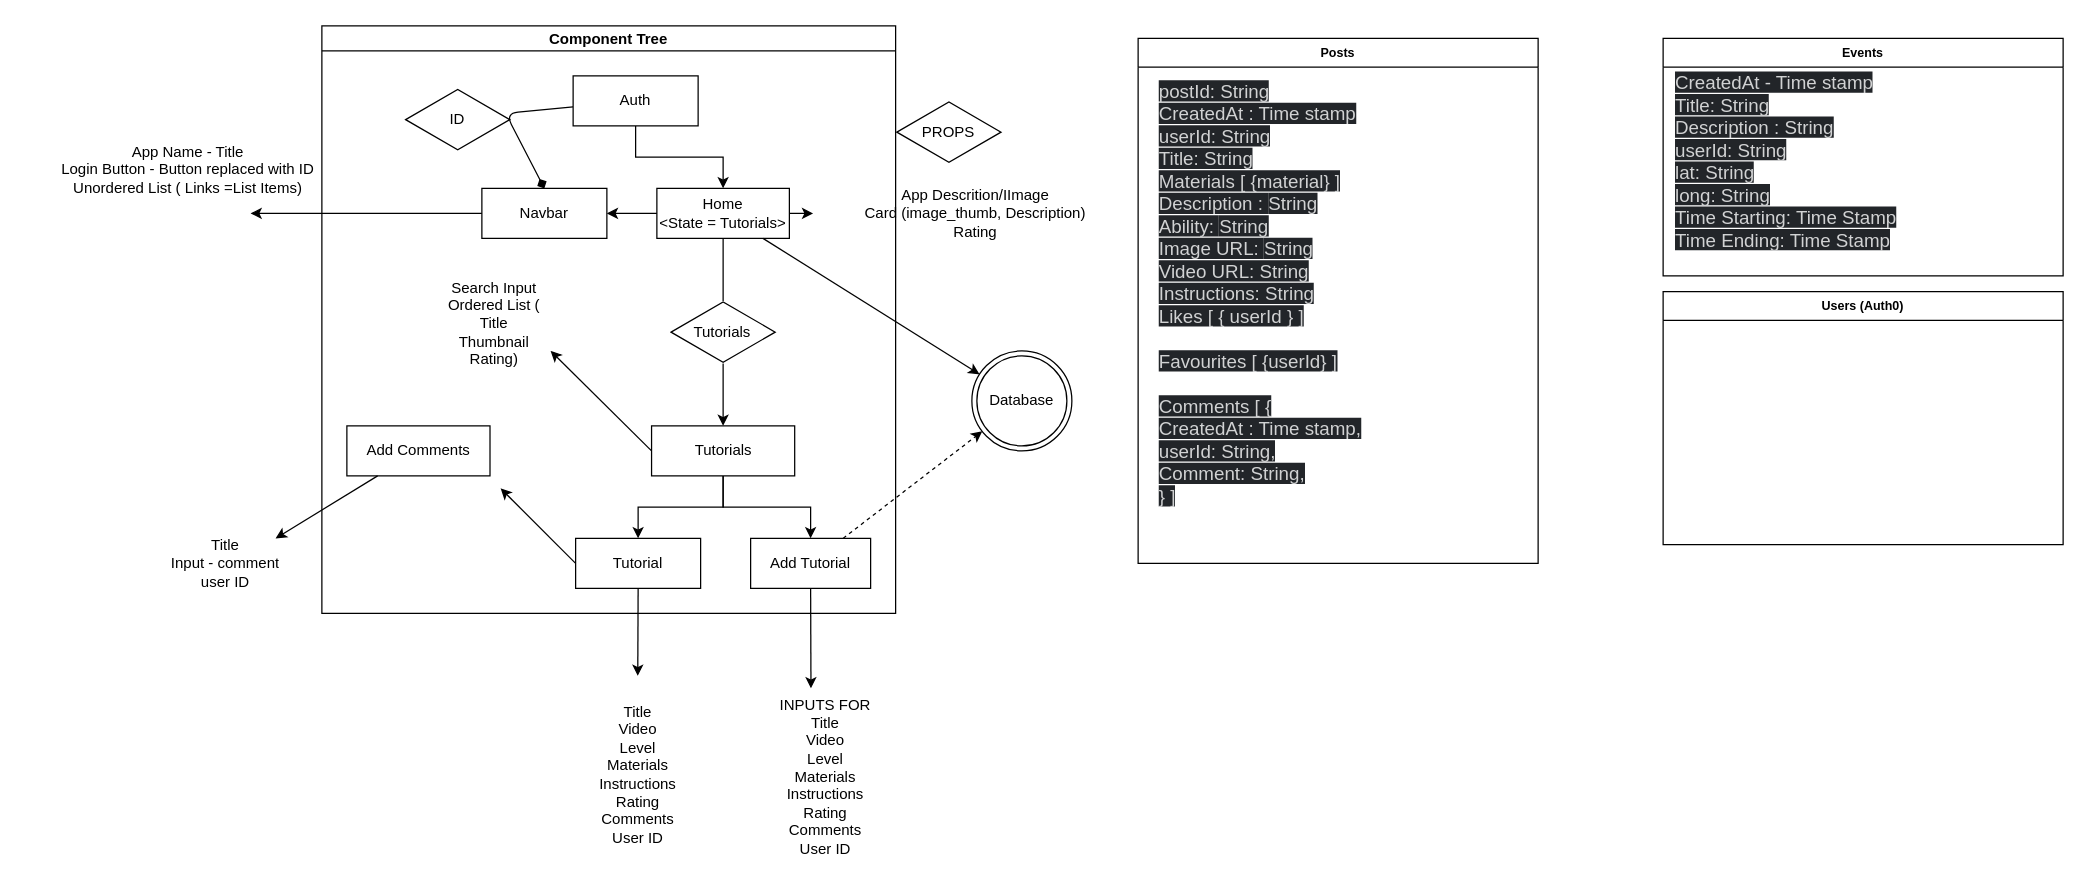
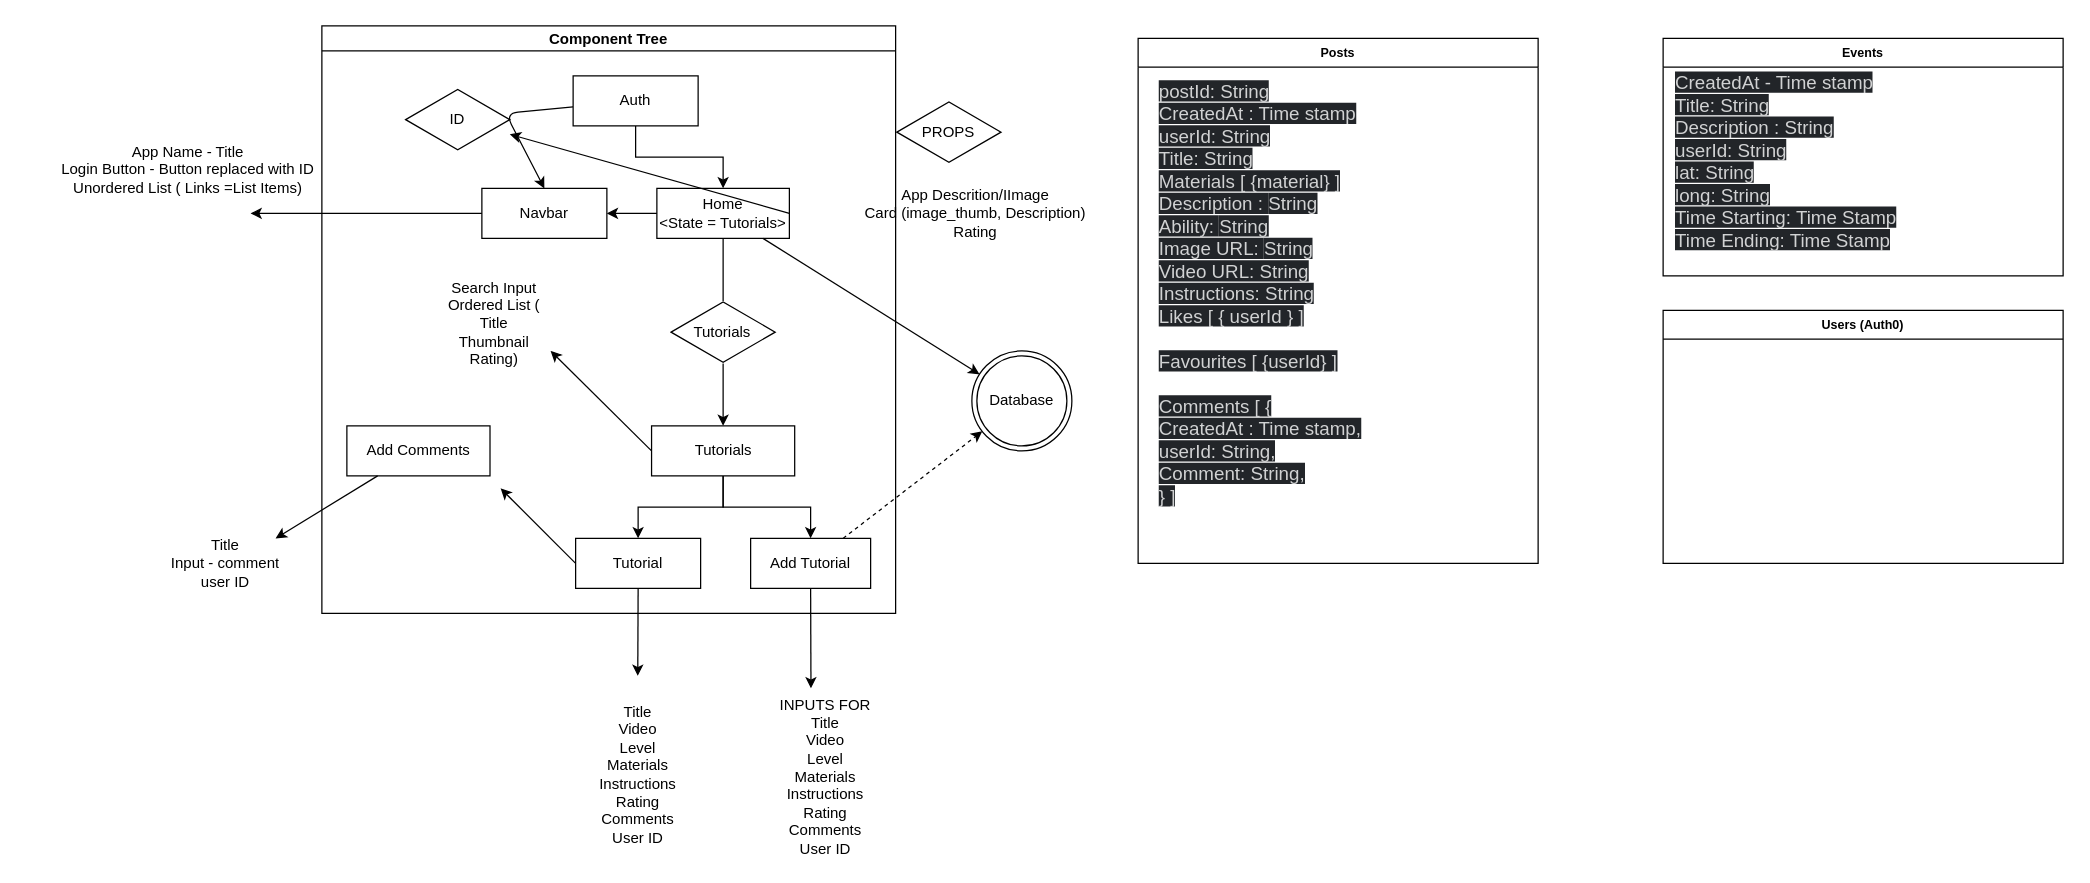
- <mxCell id="3" style="edgeStyle=none;html=1;entryX=0.5;entryY=0;entryDx=0;entryDy=0;endArrow=diamond;" parent="2" source="4" target="8" edge="1"><mxGeometry relative="1" as="geometry"><Array as="points"><mxPoint x="147" y="70" /></Array></mxGeometry></mxCell>
+ <mxCell id="3" style="edgeStyle=none;html=1;entryX=0.5;entryY=0;entryDx=0;entryDy=0;" parent="2" source="4" target="8" edge="1"><mxGeometry relative="1" as="geometry"><Array as="points"><mxPoint x="147" y="70" /></Array></mxGeometry></mxCell>
- <mxCell id="27" style="edgeStyle=none;html=1;exitX=1;exitY=0.5;exitDx=0;exitDy=0;" parent="1" source="5" target="26" edge="1"><mxGeometry relative="1" as="geometry" /></mxCell>
+ <mxCell id="27" style="edgeStyle=none;html=1;exitX=1;exitY=0.5;exitDx=0;exitDy=0;" parent="1" source="5" target="14" edge="1"><mxGeometry relative="1" as="geometry" /></mxCell>
- <mxCell id="40" value="Users (Auth0)" style="swimlane;fontSize=10;" vertex="1" parent="1"><mxGeometry x="1330" y="232.5" width="320" height="202.5" as="geometry" /></mxCell>
+ <mxCell id="40" value="Users (Auth0)" style="swimlane;fontSize=10;" vertex="1" parent="1"><mxGeometry x="1330" y="247.5" width="320" height="202.5" as="geometry" /></mxCell>
